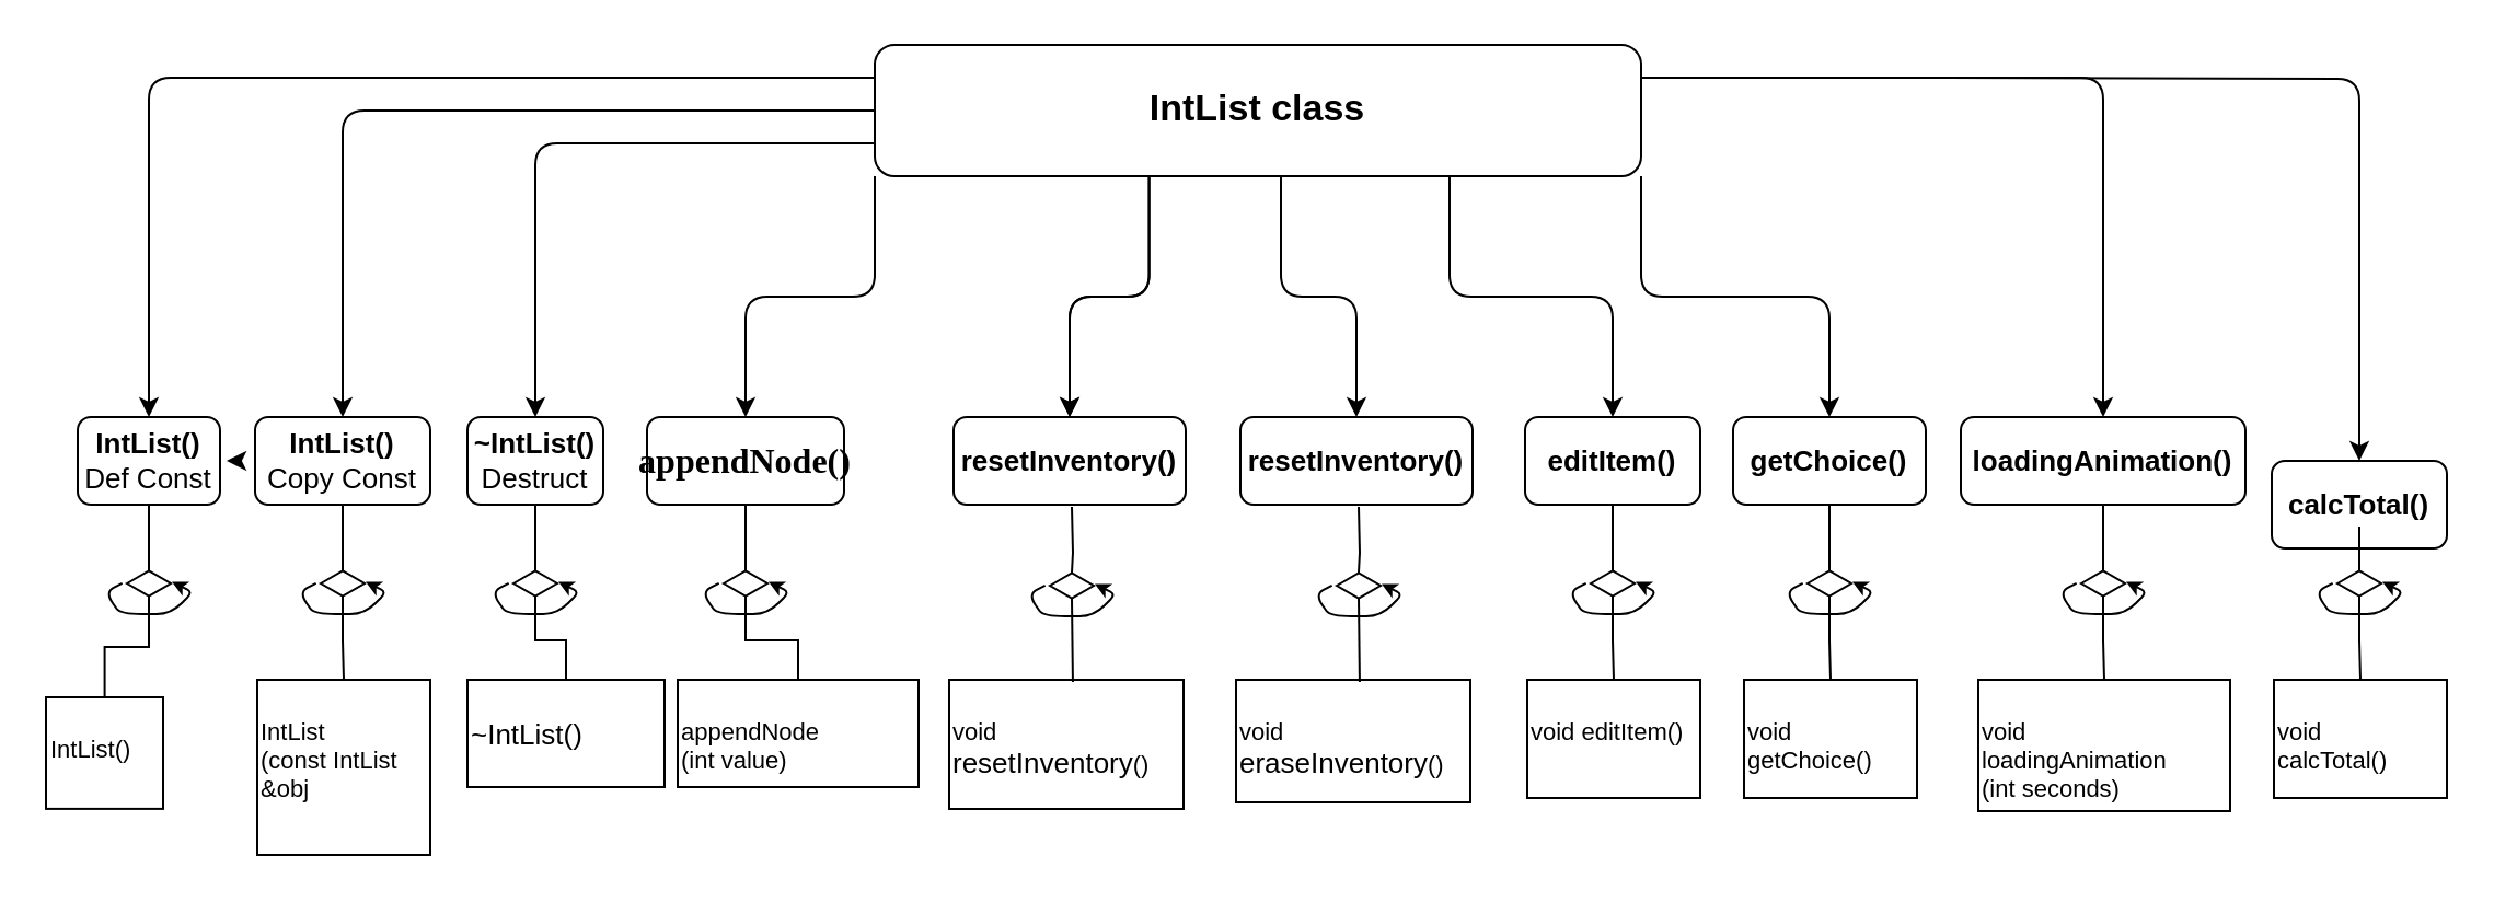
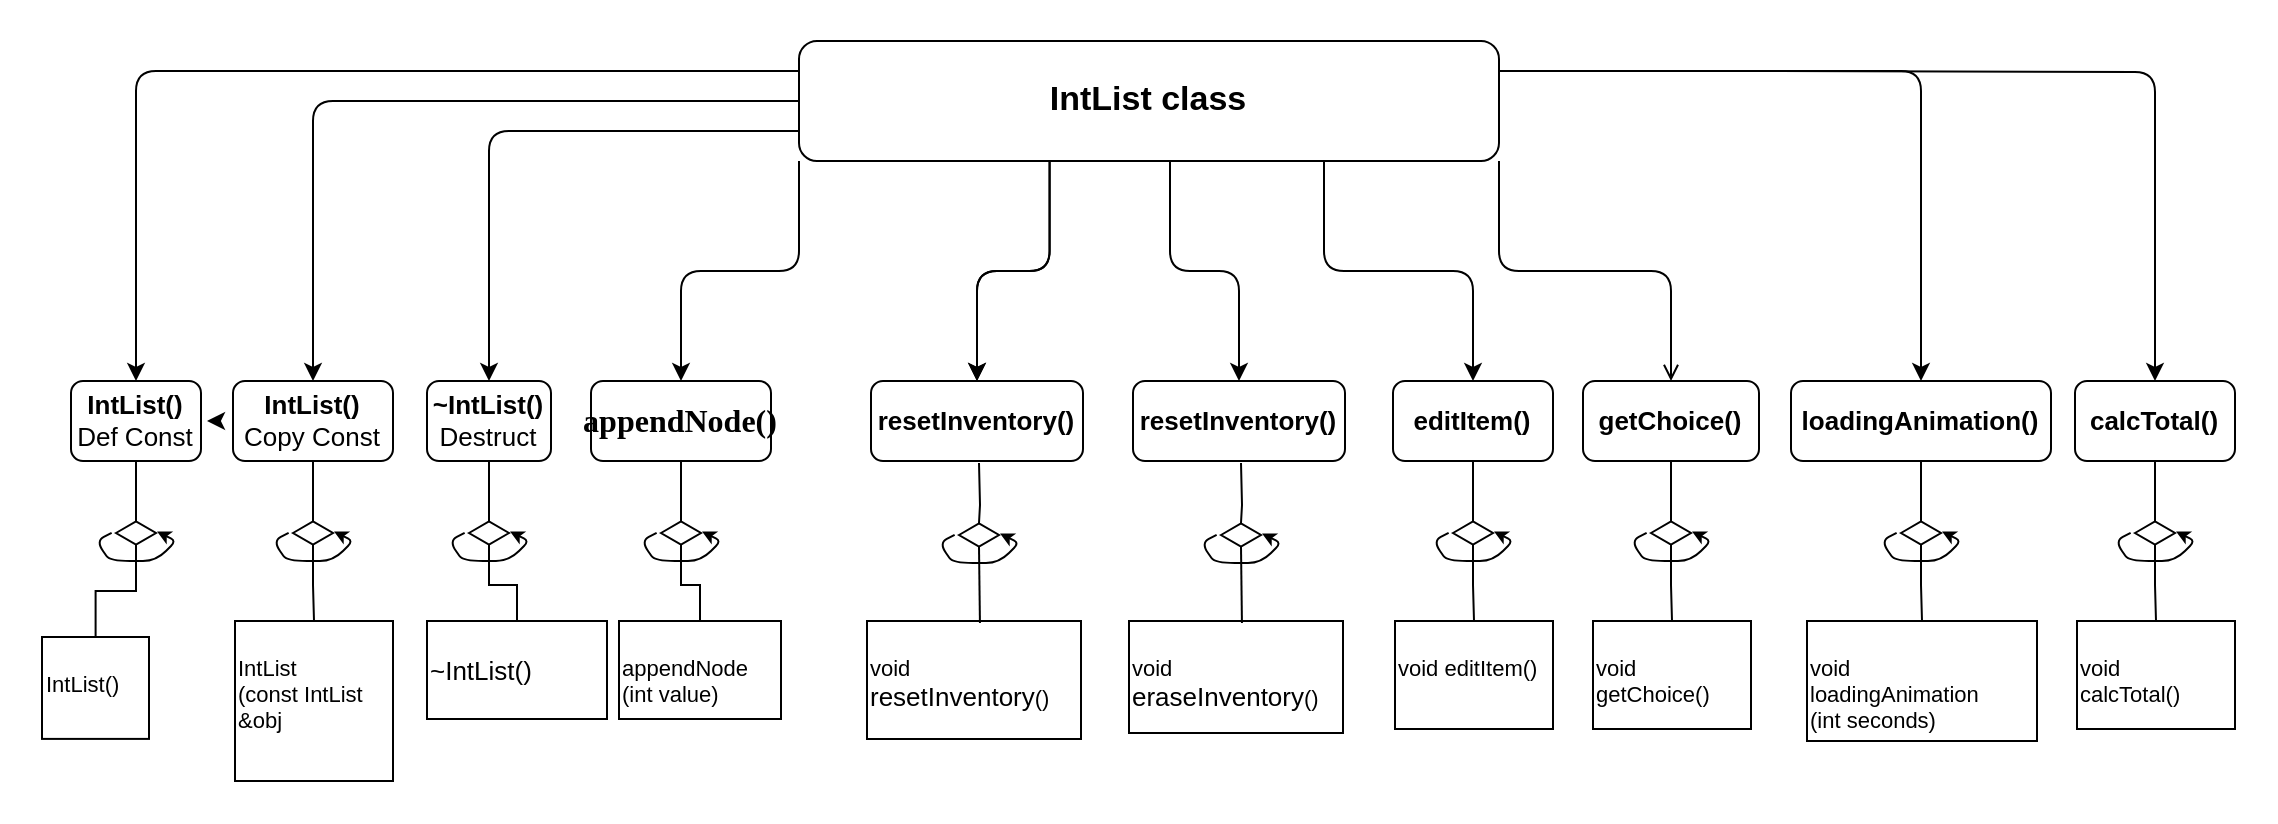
- <mxCell id="3" style="edgeStyle=orthogonalEdgeStyle;html=1;exitX=1;exitY=1;exitDx=0;exitDy=0;strokeColor=#000000;" parent="1" source="7" target="22" edge="1"><mxGeometry relative="1" as="geometry" /></mxCell>
+ <mxCell id="3" style="edgeStyle=orthogonalEdgeStyle;html=1;exitX=1;exitY=1;exitDx=0;exitDy=0;strokeColor=#000000;endArrow=open;" parent="1" source="7" target="22" edge="1"><mxGeometry relative="1" as="geometry" /></mxCell>
- <mxCell id="48" value="calcTotal()" style="rounded=1;whiteSpace=wrap;html=1;fillStyle=auto;strokeColor=#000000;fontColor=#000000;fillColor=#ffffff;fontSize=13;fontStyle=1" parent="1" vertex="1"><mxGeometry x="1037" y="210" width="80" height="40" as="geometry" /></mxCell>
+ <mxCell id="48" value="calcTotal()" style="rounded=1;whiteSpace=wrap;html=1;fillStyle=auto;strokeColor=#000000;fontColor=#000000;fillColor=#ffffff;fontSize=13;fontStyle=1" parent="1" vertex="1"><mxGeometry x="1037" y="190" width="80" height="40" as="geometry" /></mxCell>
- <mxCell id="70" value="&lt;p class=&quot;MsoNormal&quot;&gt;&lt;/p&gt;&lt;p&gt;&lt;span style=&quot;font-weight: normal;&quot;&gt;appendNode&lt;br&gt;&lt;span style=&quot;background-color: initial;&quot;&gt;(int&amp;nbsp;&lt;/span&gt;&lt;span style=&quot;background-color: initial;&quot;&gt;value)&lt;/span&gt;&lt;/span&gt;&lt;/p&gt;" style="rounded=0;whiteSpace=wrap;html=1;fillStyle=auto;strokeColor=#000000;fontSize=11;fontColor=#000000;fillColor=#ffffff;align=left;verticalAlign=top;fontStyle=1" vertex="1" parent="1"><mxGeometry x="309" y="310" width="110" height="49" as="geometry" /></mxCell>
+ <mxCell id="70" value="&lt;p class=&quot;MsoNormal&quot;&gt;&lt;/p&gt;&lt;p&gt;&lt;span style=&quot;font-weight: normal;&quot;&gt;appendNode&lt;br&gt;&lt;span style=&quot;background-color: initial;&quot;&gt;(int&amp;nbsp;&lt;/span&gt;&lt;span style=&quot;background-color: initial;&quot;&gt;value)&lt;/span&gt;&lt;/span&gt;&lt;/p&gt;" style="rounded=0;whiteSpace=wrap;html=1;fillStyle=auto;strokeColor=#000000;fontSize=11;fontColor=#000000;fillColor=#ffffff;align=left;verticalAlign=top;fontStyle=1" vertex="1" parent="1"><mxGeometry x="309" y="310" width="81" height="49" as="geometry" /></mxCell>
